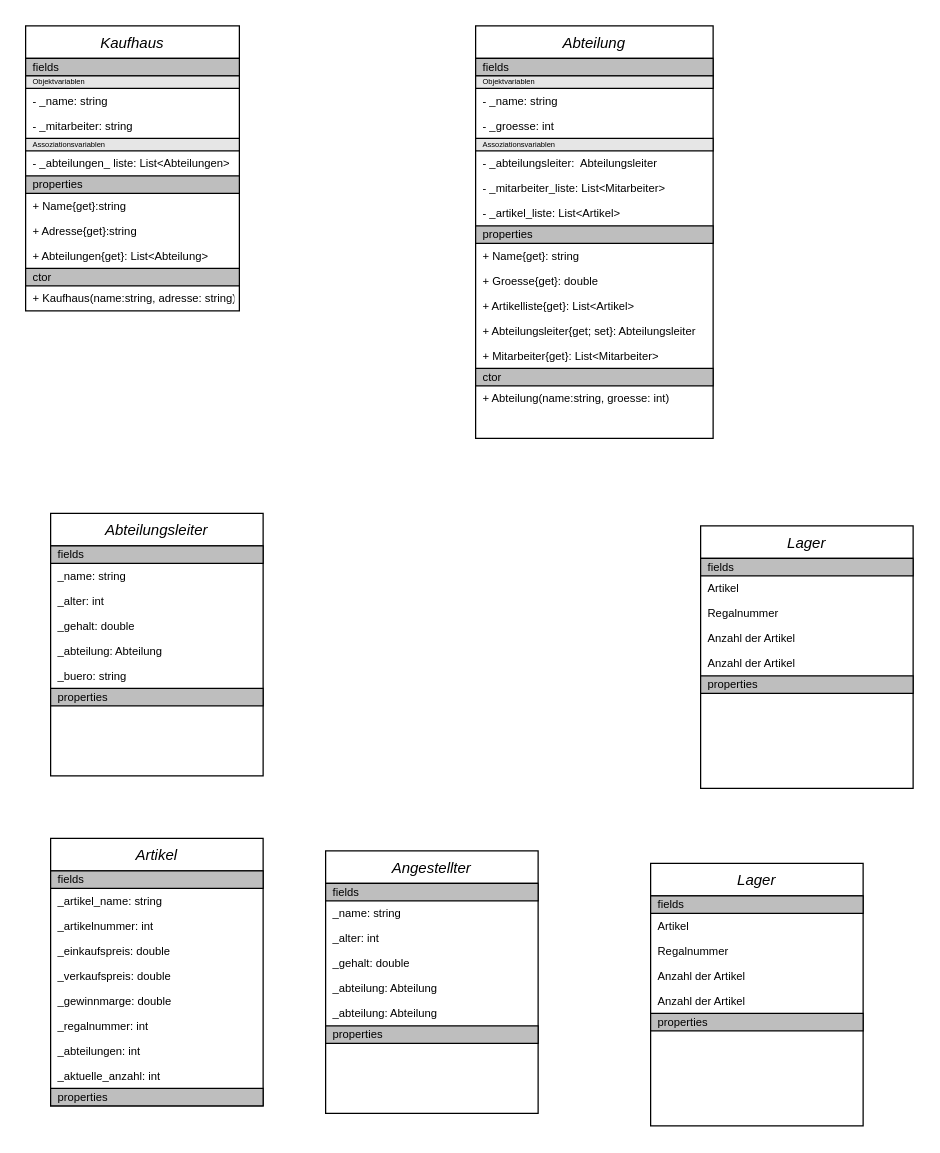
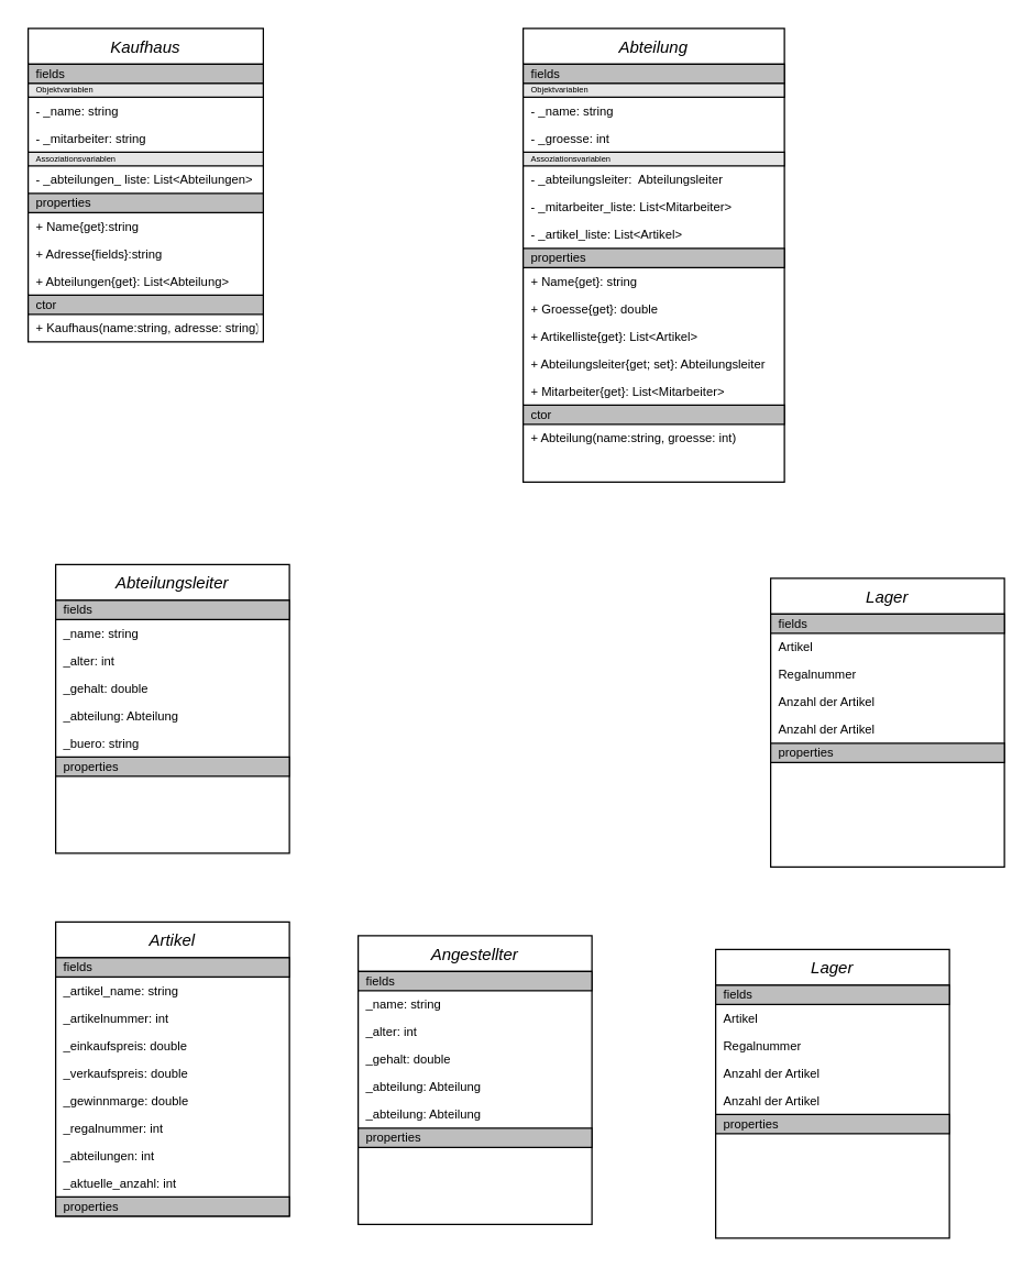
- <mxCell id="37" value="+ Adresse{get}:string " style="text;align=left;verticalAlign=middle;spacingLeft=4;spacingRight=4;overflow=hidden;rotatable=0;points=[[0,0.5],[1,0.5]];portConstraint=eastwest;fontSize=9;" vertex="1" parent="28"><mxGeometry y="154" width="171" height="20" as="geometry" /></mxCell>
+ <mxCell id="37" value="+ Adresse{fields}:string " style="text;align=left;verticalAlign=middle;spacingLeft=4;spacingRight=4;overflow=hidden;rotatable=0;points=[[0,0.5],[1,0.5]];portConstraint=eastwest;fontSize=9;" vertex="1" parent="28"><mxGeometry y="154" width="171" height="20" as="geometry" /></mxCell>
